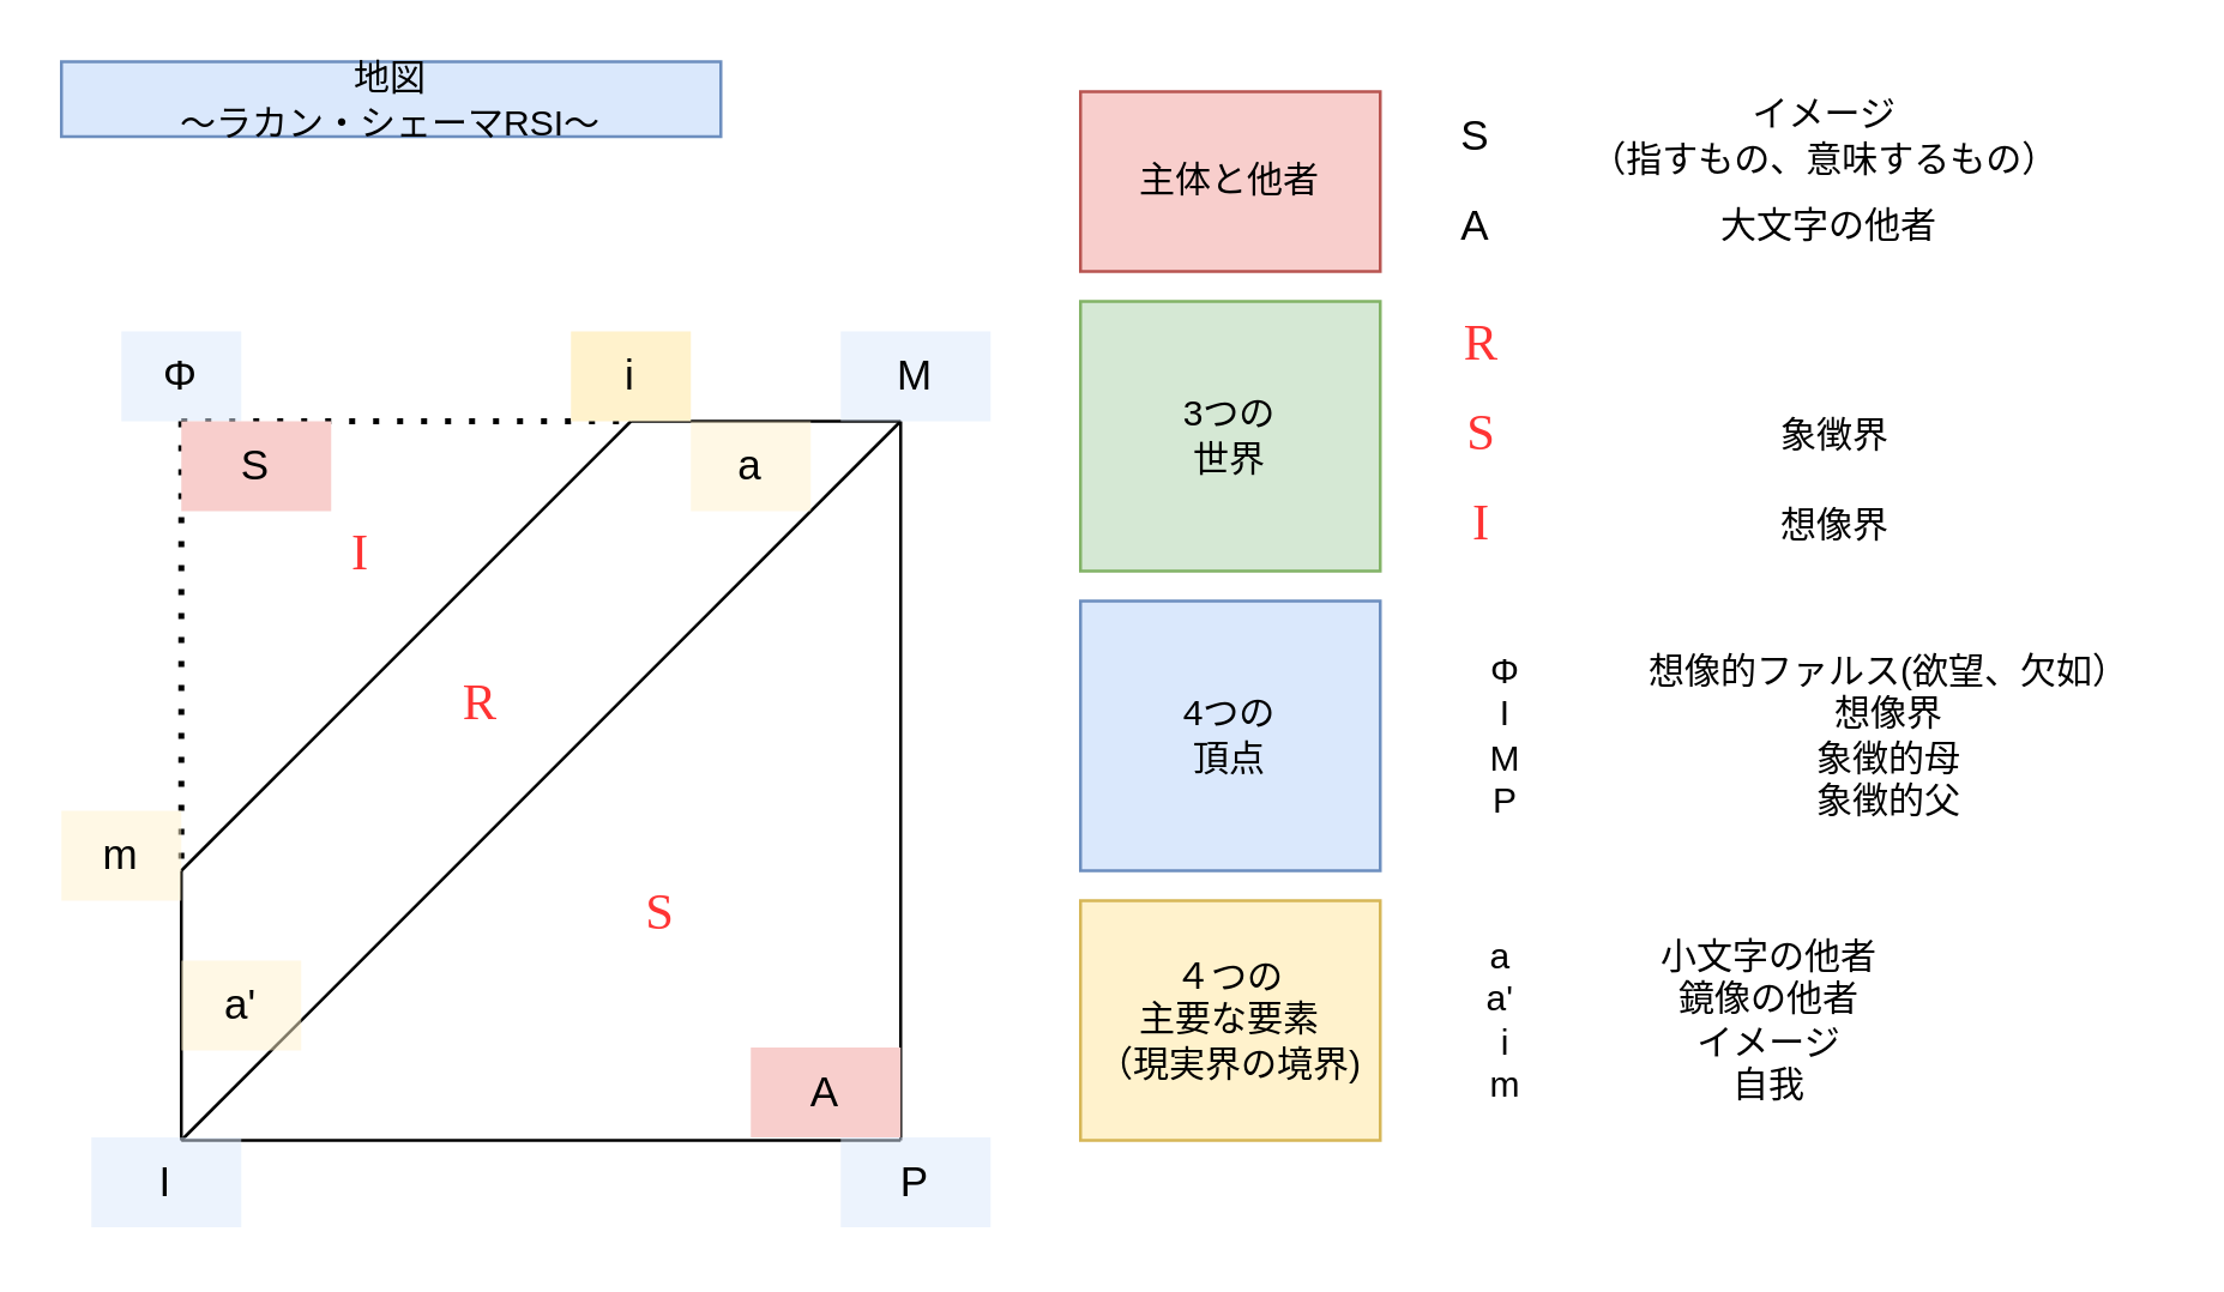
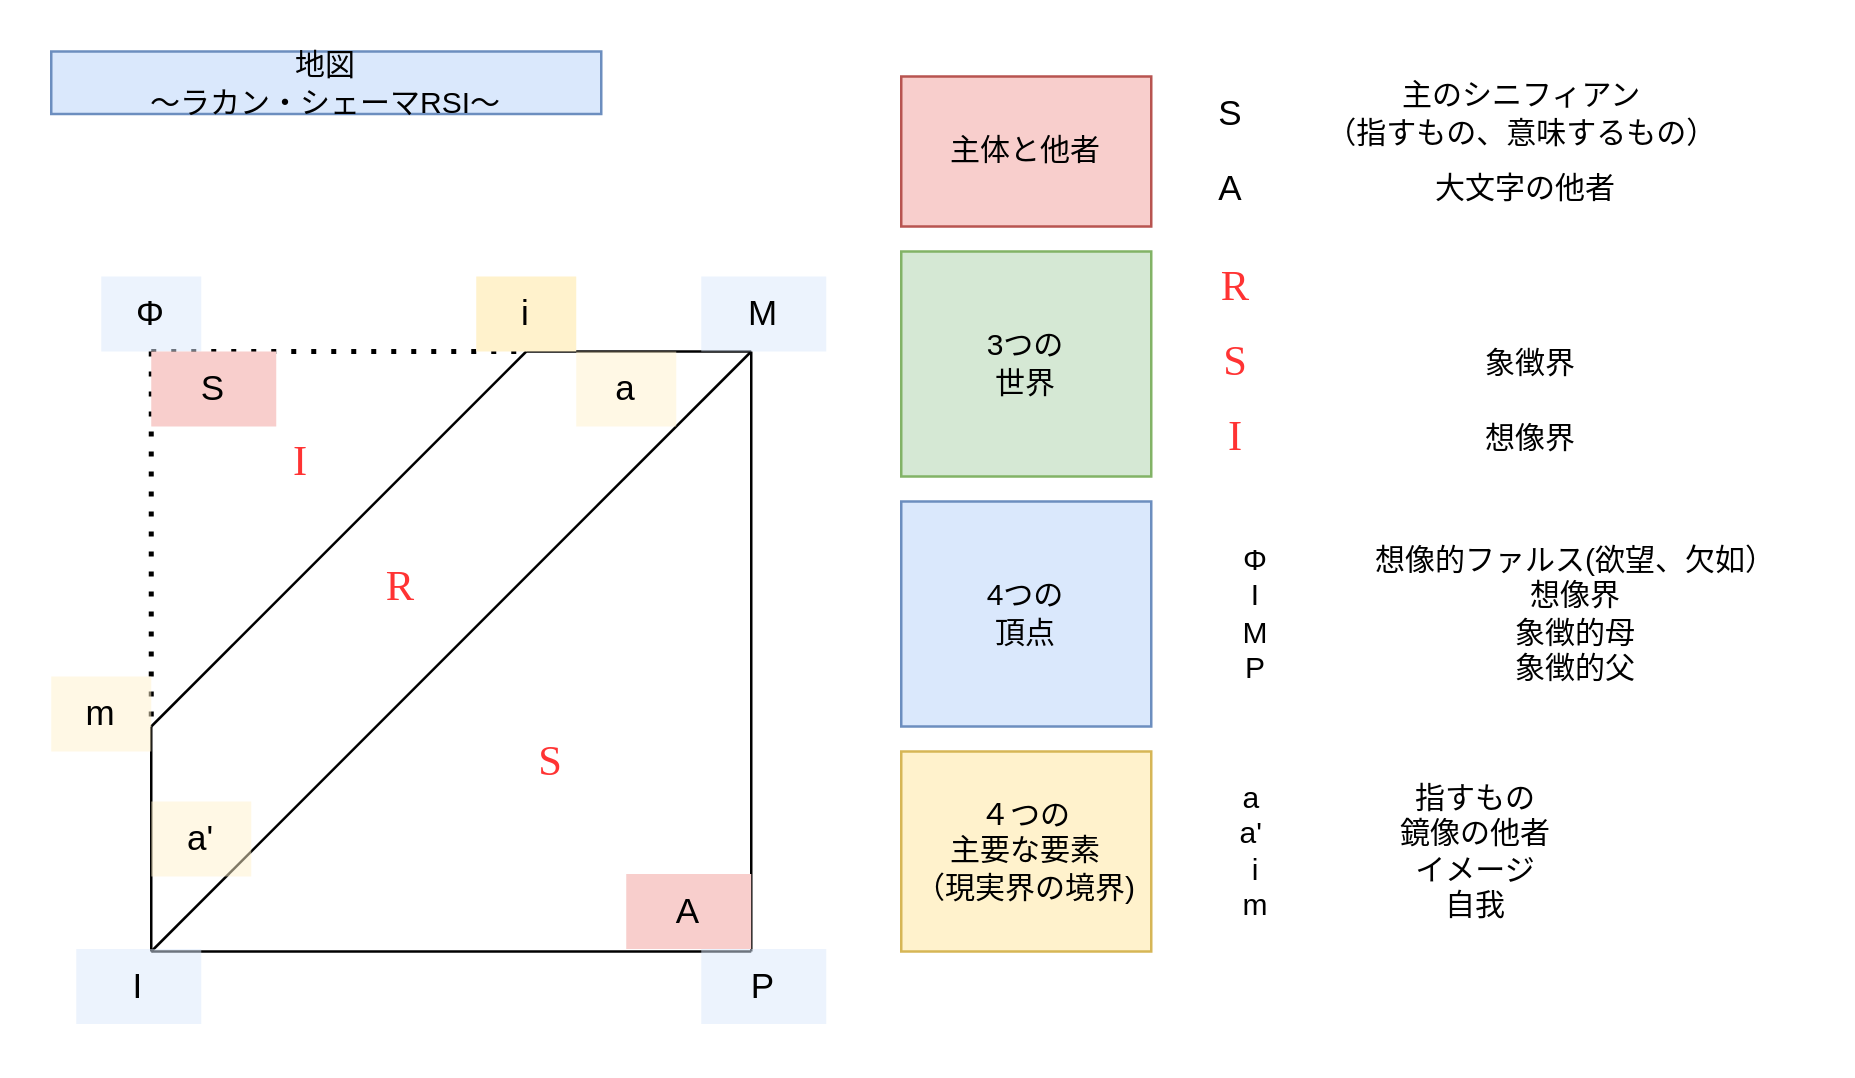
- <mxCell id="39" value="イメージ&lt;div&gt;（指すもの、意味するもの）&lt;/div&gt;" style="text;html=1;align=center;verticalAlign=middle;whiteSpace=wrap;rounded=0;" vertex="1" parent="1"><mxGeometry x="517" y="30" width="183" height="30" as="geometry" /></mxCell>
+ <mxCell id="39" value="主のシニフィアン&lt;div&gt;（指すもの、意味するもの）&lt;/div&gt;" style="text;html=1;align=center;verticalAlign=middle;whiteSpace=wrap;rounded=0;" vertex="1" parent="1"><mxGeometry x="517" y="30" width="183" height="30" as="geometry" /></mxCell>
- <mxCell id="31" value="小文字の他者&lt;div&gt;鏡像の他者&lt;/div&gt;&lt;div&gt;イメージ&lt;/div&gt;&lt;div&gt;自我&lt;/div&gt;" style="text;html=1;align=center;verticalAlign=middle;whiteSpace=wrap;rounded=0;" vertex="1" parent="1"><mxGeometry x="530" y="300" width="120" height="80" as="geometry" /></mxCell>
+ <mxCell id="31" value="指すもの&lt;div&gt;鏡像の他者&lt;/div&gt;&lt;div&gt;イメージ&lt;/div&gt;&lt;div&gt;自我&lt;/div&gt;" style="text;html=1;align=center;verticalAlign=middle;whiteSpace=wrap;rounded=0;" vertex="1" parent="1"><mxGeometry x="530" y="300" width="120" height="80" as="geometry" /></mxCell>
